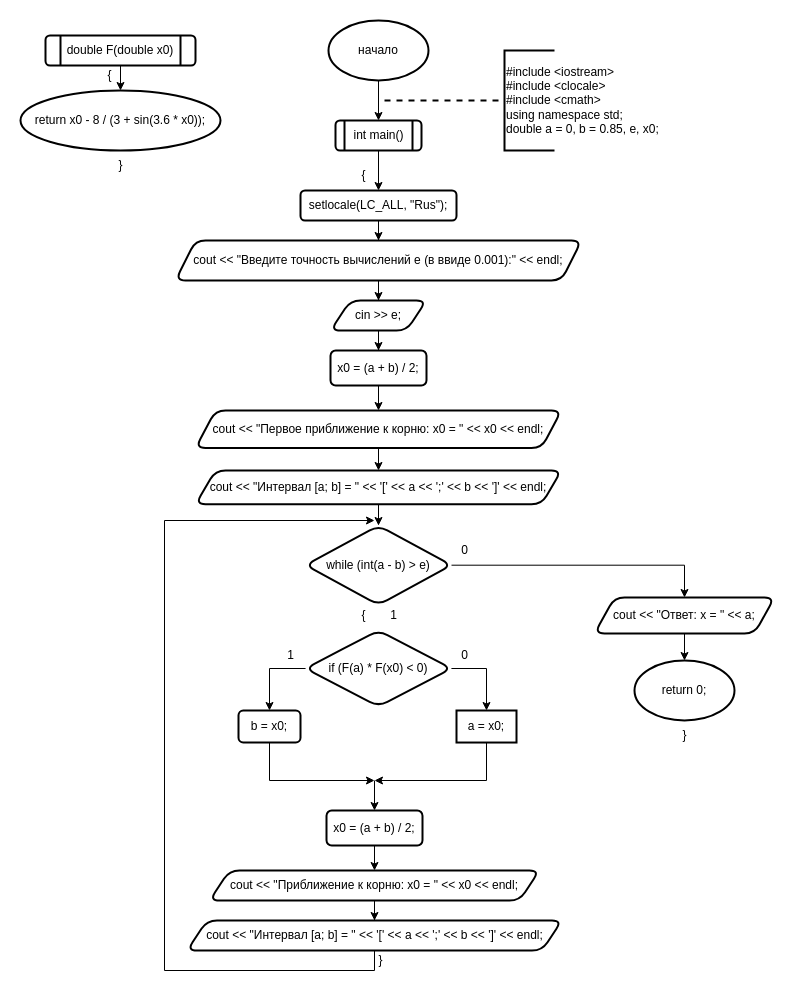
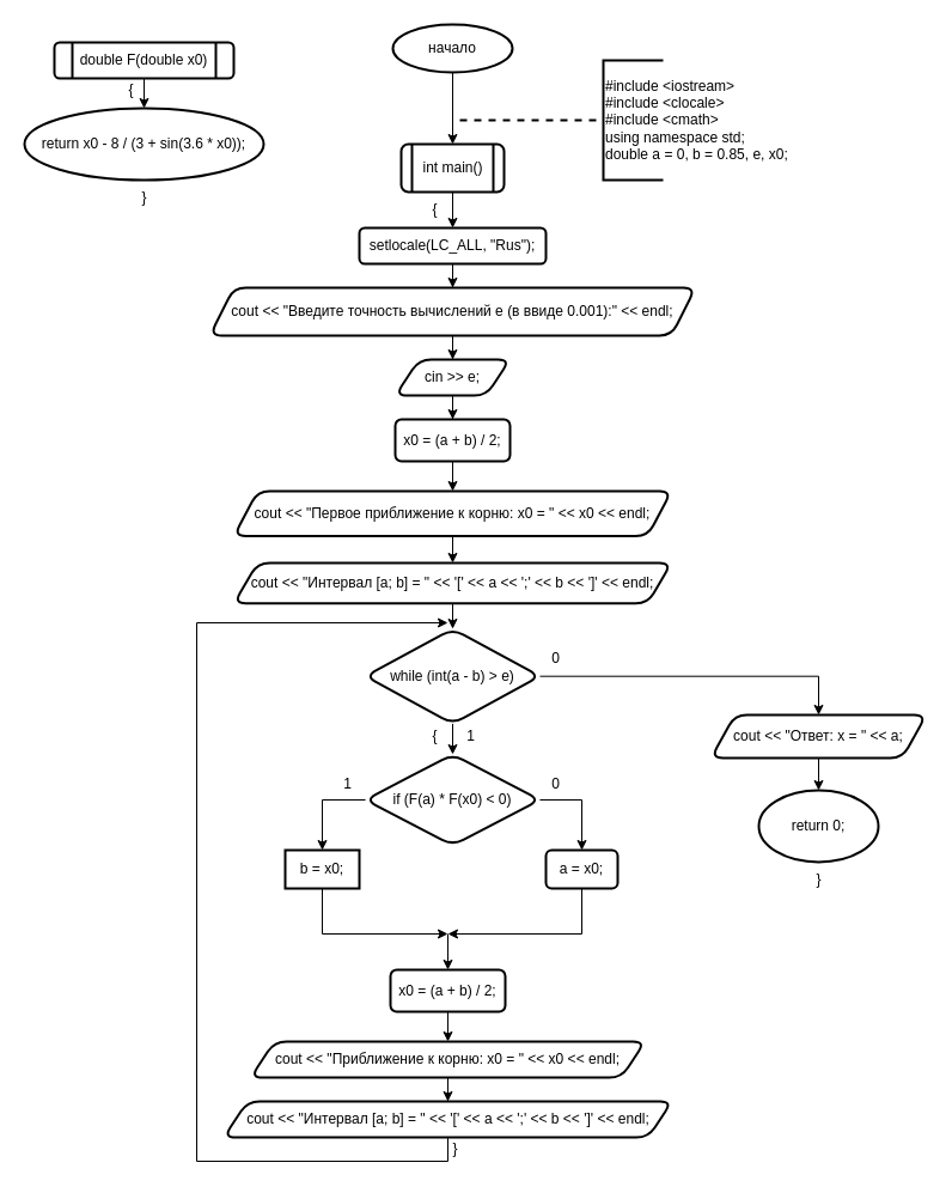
- <mxCell id="3" value="начало" style="strokeWidth=2;html=1;shape=mxgraph.flowchart.start_1;whiteSpace=wrap;" vertex="1" parent="1"><mxGeometry x="328" y="20" width="100" height="60" as="geometry" /></mxCell>
+ <mxCell id="3" value="начало" style="strokeWidth=2;html=1;shape=mxgraph.flowchart.start_1;whiteSpace=wrap;" vertex="1" parent="1"><mxGeometry x="328" y="20" width="100" height="40" as="geometry" /></mxCell>
- <mxCell id="5" value="int main()" style="shape=process;whiteSpace=wrap;html=1;backgroundOutline=1;strokeWidth=2;rounded=1;" vertex="1" parent="1"><mxGeometry x="335" y="120" width="86" height="30" as="geometry" /></mxCell>
+ <mxCell id="5" value="int main()" style="shape=process;whiteSpace=wrap;html=1;backgroundOutline=1;strokeWidth=2;rounded=1;" vertex="1" parent="1"><mxGeometry x="335" y="120" width="86" height="40" as="geometry" /></mxCell>
+ <mxCell id="21" value="" style="edgeStyle=orthogonalEdgeStyle;rounded=0;orthogonalLoop=1;jettySize=auto;html=1;strokeWidth=1;" edge="1" parent="1" source="23" target="26"><mxGeometry relative="1" as="geometry" /></mxCell>
- <mxCell id="30" value="b = x0;" style="whiteSpace=wrap;html=1;strokeWidth=2;rounded=1;" vertex="1" parent="1"><mxGeometry x="238" y="710" width="62" height="32.03" as="geometry" /></mxCell>
+ <mxCell id="30" value="b = x0;" style="whiteSpace=wrap;html=1;strokeWidth=2;rounded=0;" vertex="1" parent="1"><mxGeometry x="238" y="710" width="62" height="32.03" as="geometry" /></mxCell>
- <mxCell id="33" value="a = x0;" style="whiteSpace=wrap;html=1;strokeWidth=2;rounded=0;" vertex="1" parent="1"><mxGeometry x="456" y="710" width="60" height="32.03" as="geometry" /></mxCell>
+ <mxCell id="33" value="a = x0;" style="whiteSpace=wrap;html=1;strokeWidth=2;rounded=1;" vertex="1" parent="1"><mxGeometry x="456" y="710" width="60" height="32.03" as="geometry" /></mxCell>
